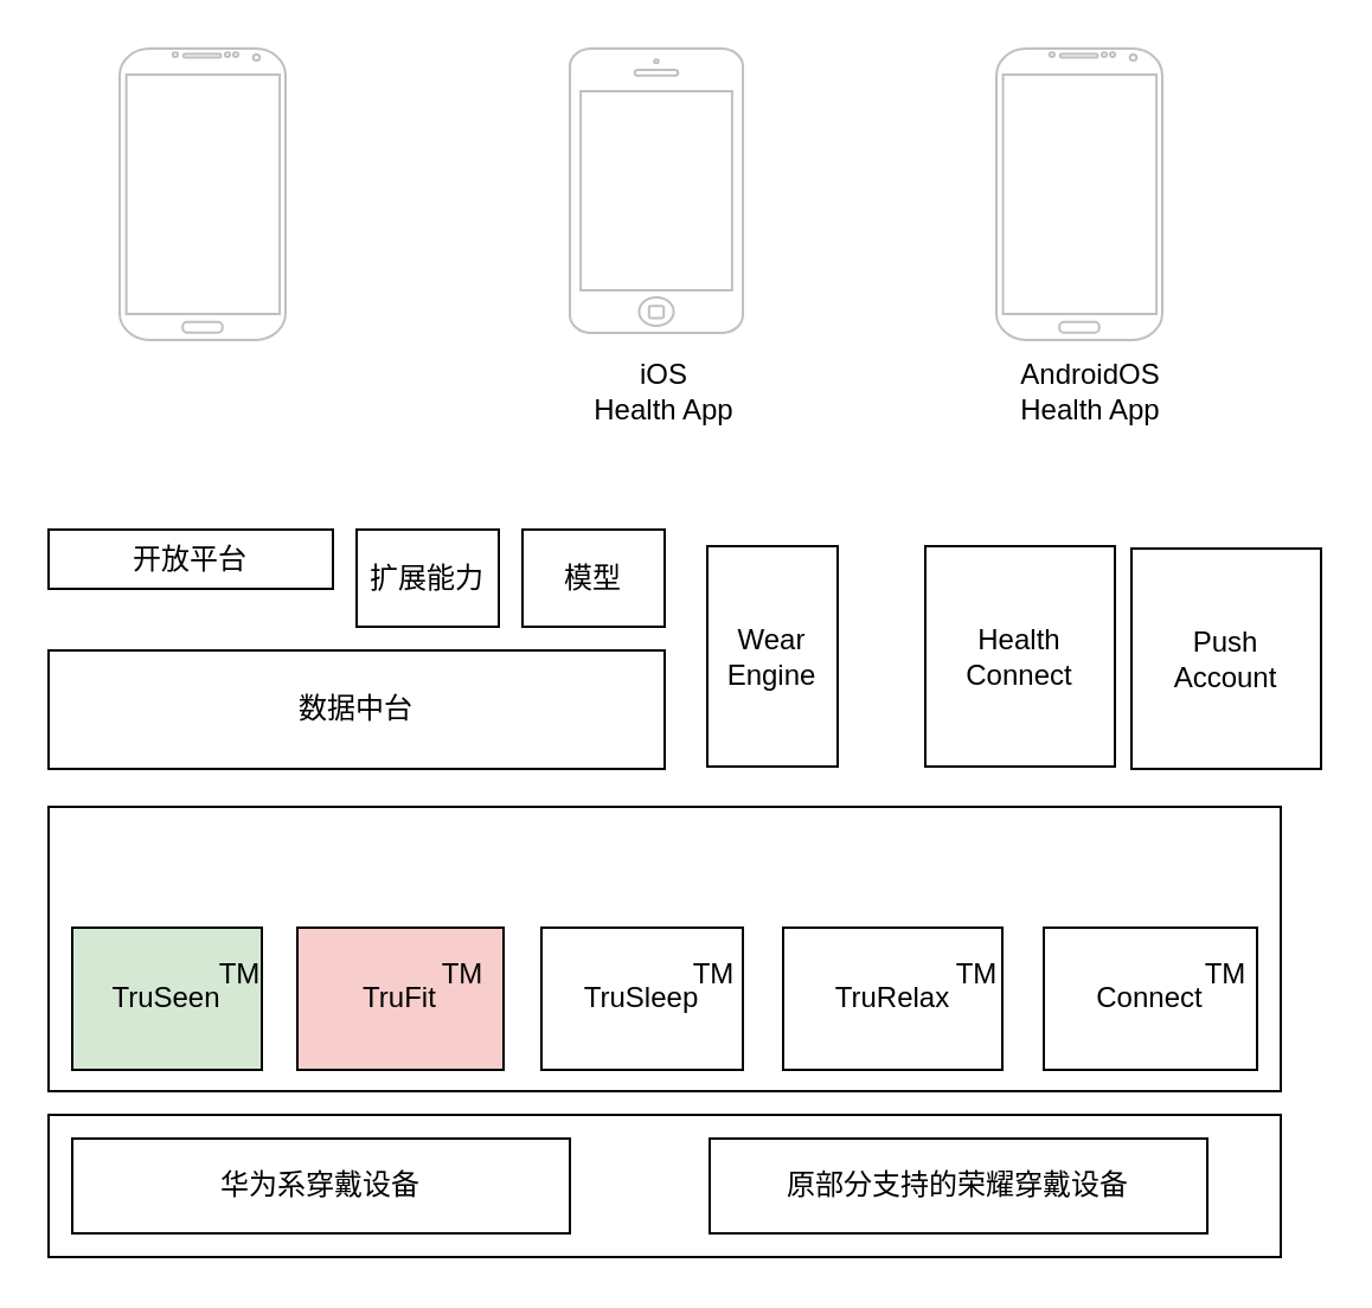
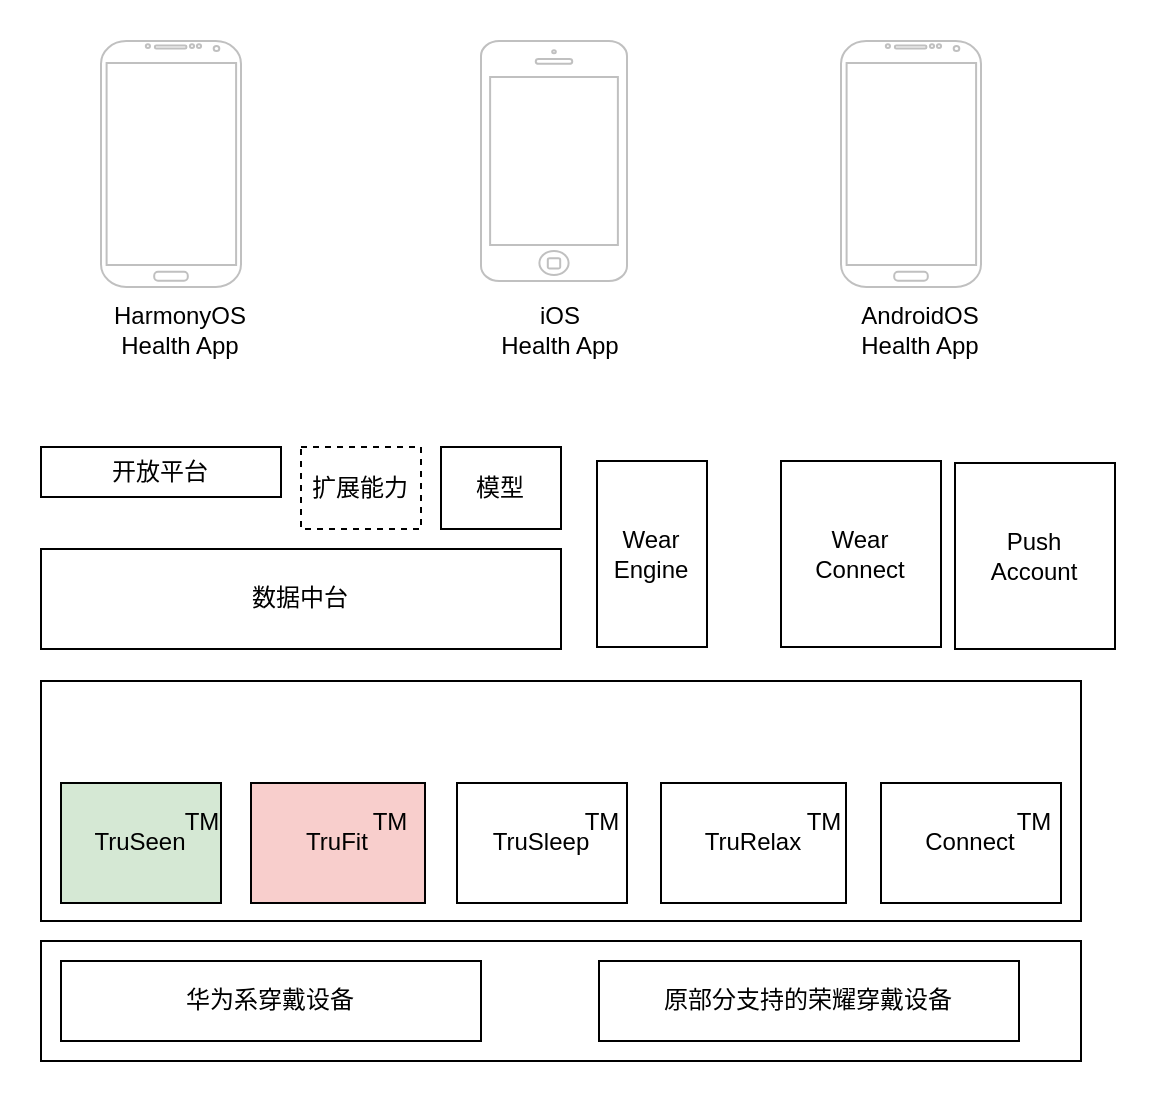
+ <mxCell id="26" value="HarmonyOS Health App" style="text;html=1;strokeColor=none;fillColor=none;align=center;verticalAlign=middle;whiteSpace=wrap;rounded=0;" vertex="1" parent="1"><mxGeometry x="50" y="150" width="80" height="30" as="geometry" /></mxCell>
- <mxCell id="15" value="扩展能力" style="rounded=0;whiteSpace=wrap;html=1;" vertex="1" parent="1"><mxGeometry x="150" y="223" width="60" height="41" as="geometry" /></mxCell>
+ <mxCell id="15" value="扩展能力" style="rounded=0;whiteSpace=wrap;html=1;dashed=1;" vertex="1" parent="1"><mxGeometry x="150" y="223" width="60" height="41" as="geometry" /></mxCell>
- <mxCell id="21" value="Health&lt;br&gt;Connect" style="rounded=0;whiteSpace=wrap;html=1;" vertex="1" parent="1"><mxGeometry x="390" y="230" width="80" height="93" as="geometry" /></mxCell>
+ <mxCell id="21" value="Wear&lt;br&gt;Connect" style="rounded=0;whiteSpace=wrap;html=1;" vertex="1" parent="1"><mxGeometry x="390" y="230" width="80" height="93" as="geometry" /></mxCell>
